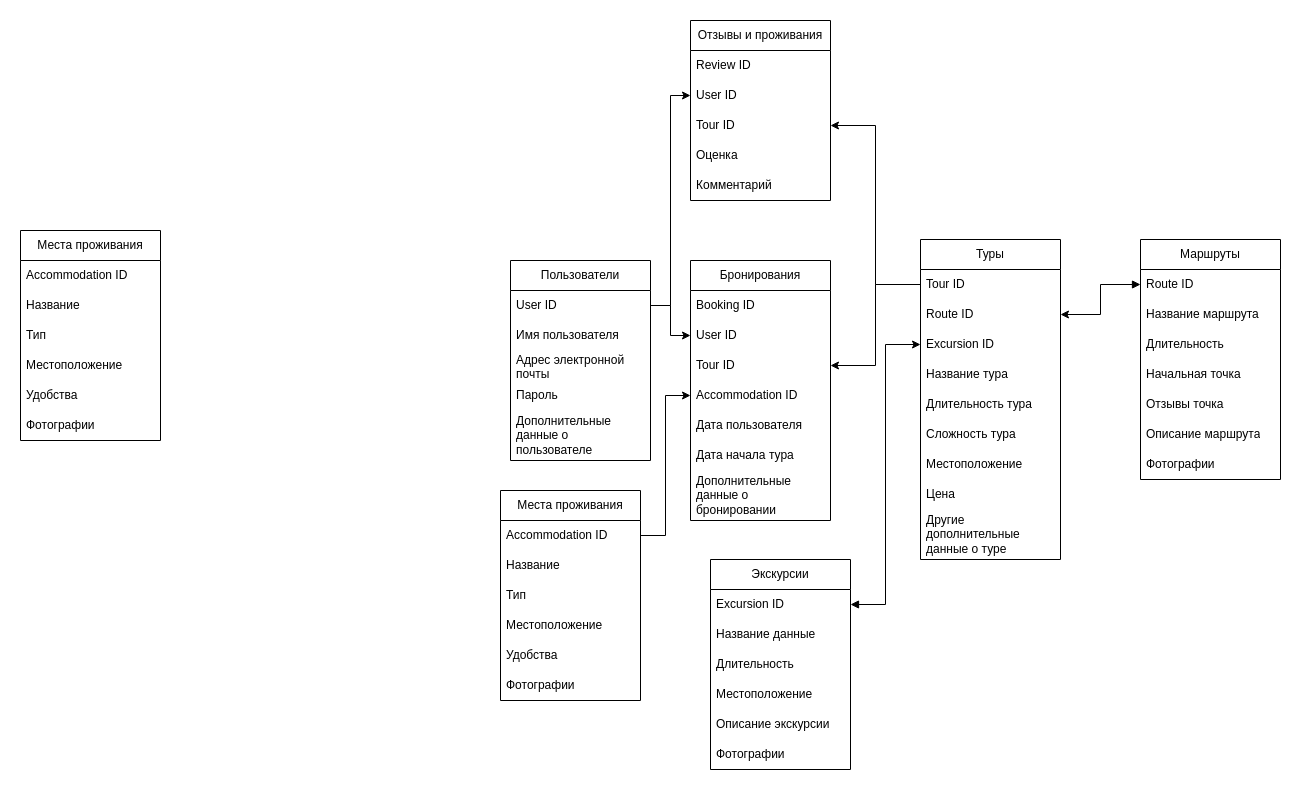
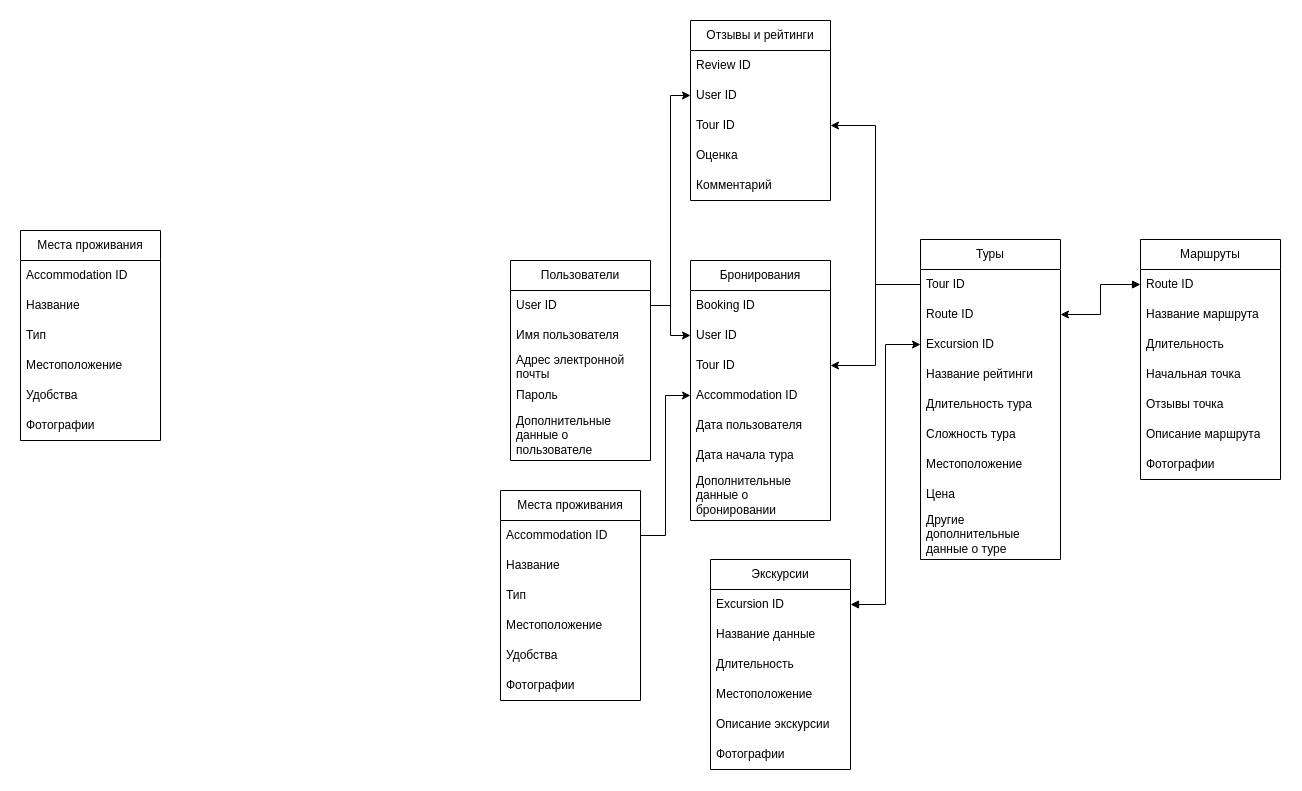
- <mxCell id="9" value="Отзывы и проживания" style="swimlane;fontStyle=0;childLayout=stackLayout;horizontal=1;startSize=30;horizontalStack=0;resizeParent=1;resizeParentMax=0;resizeLast=0;collapsible=1;marginBottom=0;whiteSpace=wrap;html=1;" vertex="1" parent="1"><mxGeometry x="690" y="20" width="140" height="180" as="geometry" /></mxCell>
+ <mxCell id="9" value="Отзывы и рейтинги" style="swimlane;fontStyle=0;childLayout=stackLayout;horizontal=1;startSize=30;horizontalStack=0;resizeParent=1;resizeParentMax=0;resizeLast=0;collapsible=1;marginBottom=0;whiteSpace=wrap;html=1;" vertex="1" parent="1"><mxGeometry x="690" y="20" width="140" height="180" as="geometry" /></mxCell>
- <mxCell id="33" value="Название тура" style="text;strokeColor=none;fillColor=none;align=left;verticalAlign=middle;spacingLeft=4;spacingRight=4;overflow=hidden;points=[[0,0.5],[1,0.5]];portConstraint=eastwest;rotatable=0;whiteSpace=wrap;html=1;" vertex="1" parent="29"><mxGeometry y="120" width="140" height="30" as="geometry" /></mxCell>
+ <mxCell id="33" value="Название рейтинги" style="text;strokeColor=none;fillColor=none;align=left;verticalAlign=middle;spacingLeft=4;spacingRight=4;overflow=hidden;points=[[0,0.5],[1,0.5]];portConstraint=eastwest;rotatable=0;whiteSpace=wrap;html=1;" vertex="1" parent="29"><mxGeometry y="120" width="140" height="30" as="geometry" /></mxCell>
